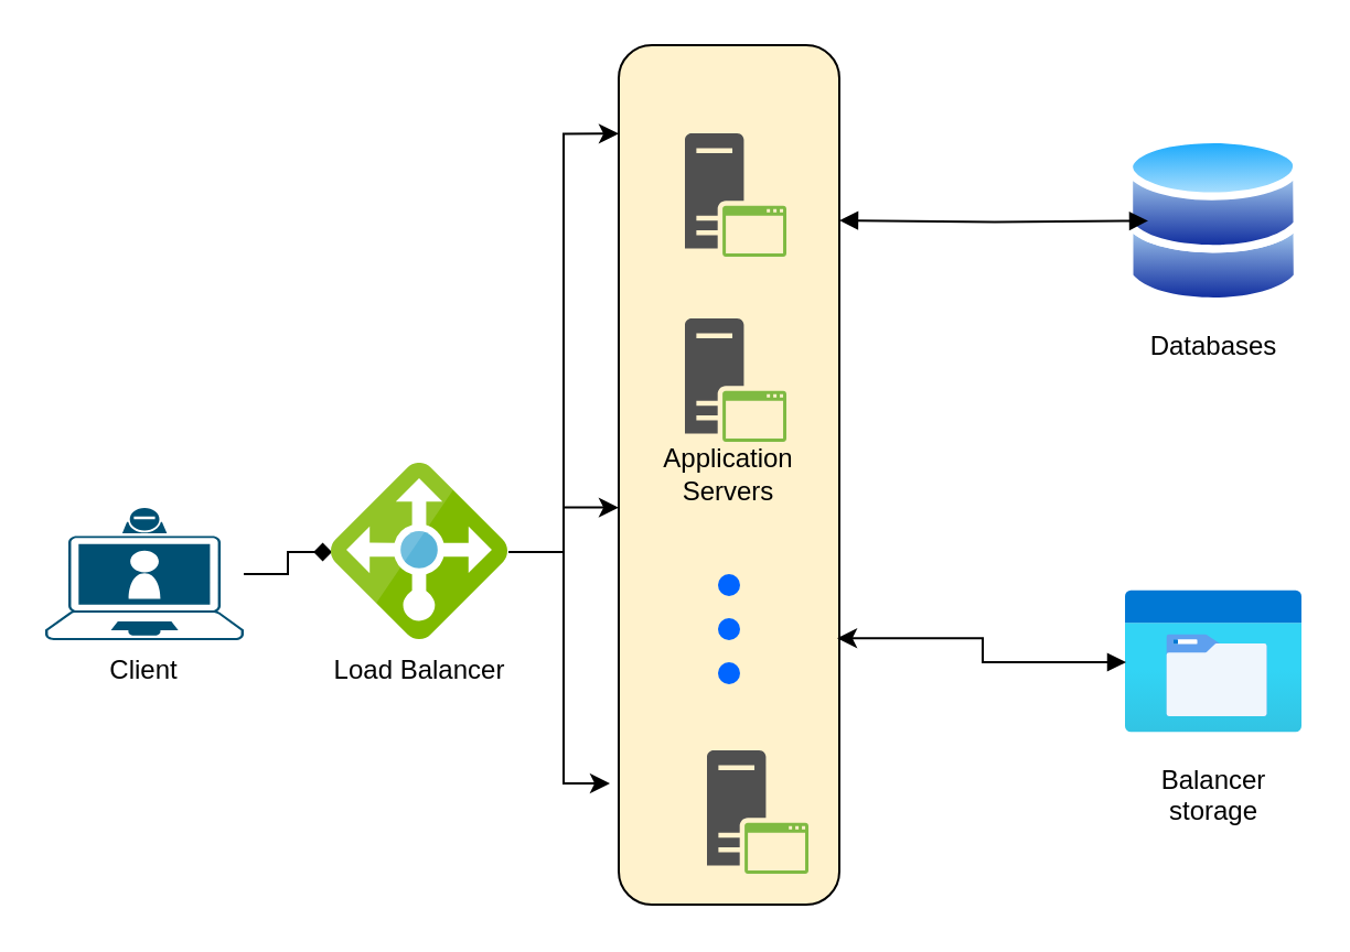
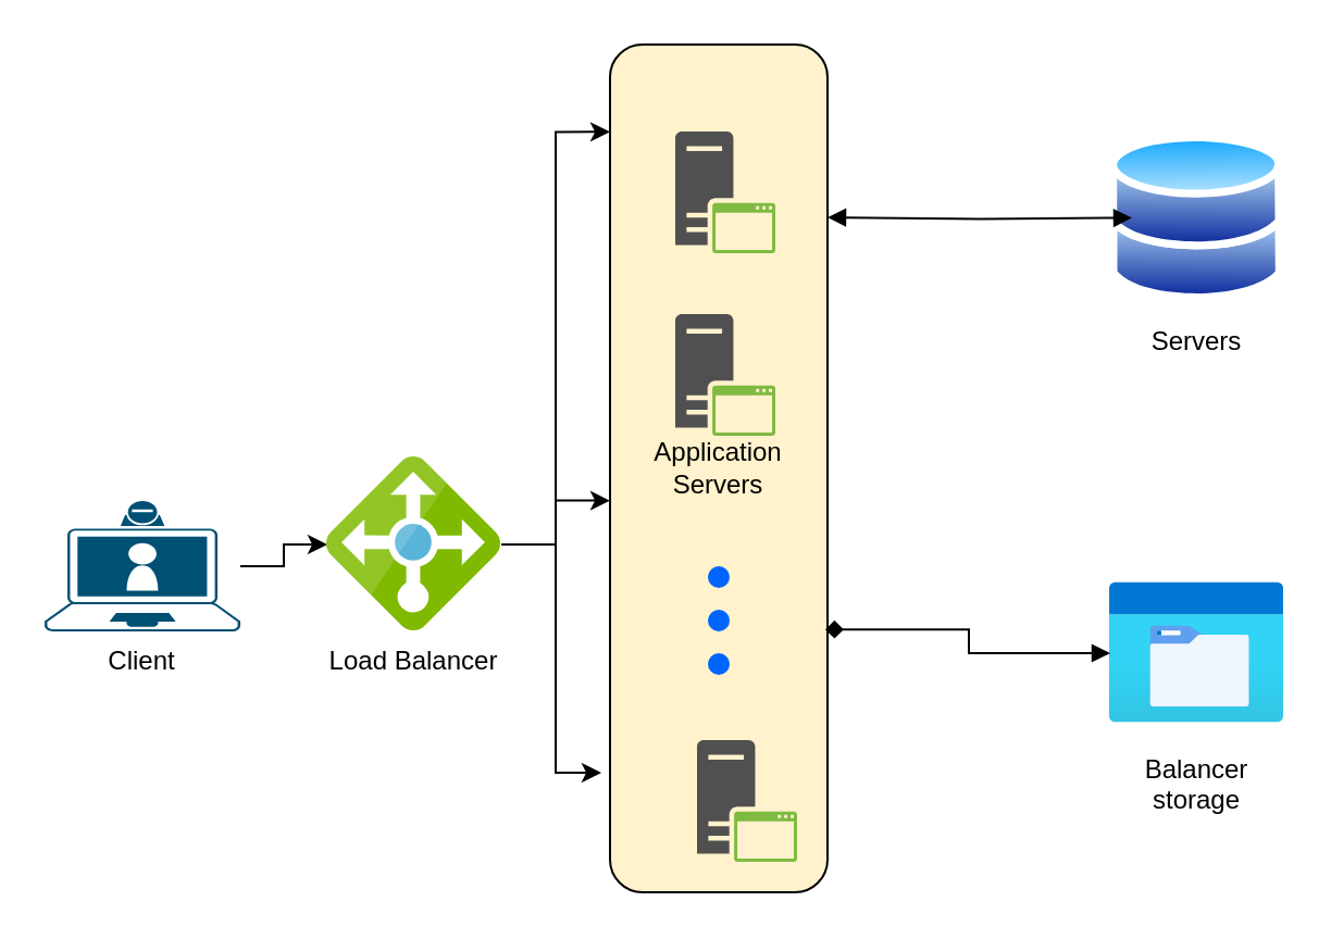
- <mxCell id="6" value="Databases" style="whiteSpace=wrap;html=1;aspect=fixed;shape=image;labelBackgroundColor=default;verticalAlign=top;verticalLabelPosition=bottom;perimeter=ellipsePerimeter;shadow=0;dashed=0;spacingTop=3;image=img/lib/active_directory/databases.svg;" vertex="1" parent="1"><mxGeometry x="510" y="60" width="80" height="80" as="geometry" /></mxCell>
+ <mxCell id="6" value="Servers" style="whiteSpace=wrap;html=1;aspect=fixed;shape=image;labelBackgroundColor=default;verticalAlign=top;verticalLabelPosition=bottom;perimeter=ellipsePerimeter;shadow=0;dashed=0;spacingTop=3;image=img/lib/active_directory/databases.svg;" vertex="1" parent="1"><mxGeometry x="510" y="60" width="80" height="80" as="geometry" /></mxCell>
- <mxCell id="2" value="" style="edgeStyle=orthogonalEdgeStyle;rounded=0;orthogonalLoop=1;jettySize=auto;html=1;endArrow=diamond;" edge="1" parent="1" source="3" target="4"><mxGeometry relative="1" as="geometry" /></mxCell>
+ <mxCell id="2" value="" style="edgeStyle=orthogonalEdgeStyle;rounded=0;orthogonalLoop=1;jettySize=auto;html=1;" edge="1" parent="1" source="3" target="4"><mxGeometry relative="1" as="geometry" /></mxCell>
- <mxCell id="15" style="edgeStyle=orthogonalEdgeStyle;rounded=0;orthogonalLoop=1;jettySize=auto;html=1;entryX=0.69;entryY=0.01;entryDx=0;entryDy=0;entryPerimeter=0;startArrow=block;startFill=1;" edge="1" parent="1" source="7" target="5"><mxGeometry relative="1" as="geometry" /></mxCell>
+ <mxCell id="15" style="edgeStyle=orthogonalEdgeStyle;rounded=0;orthogonalLoop=1;jettySize=auto;html=1;entryX=0.69;entryY=0.01;entryDx=0;entryDy=0;entryPerimeter=0;startArrow=block;startFill=1;endArrow=diamond;" edge="1" parent="1" source="7" target="5"><mxGeometry relative="1" as="geometry" /></mxCell>
